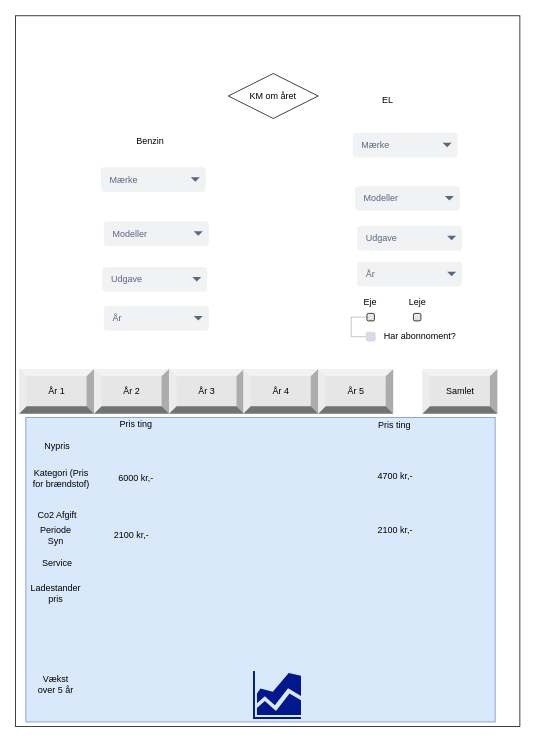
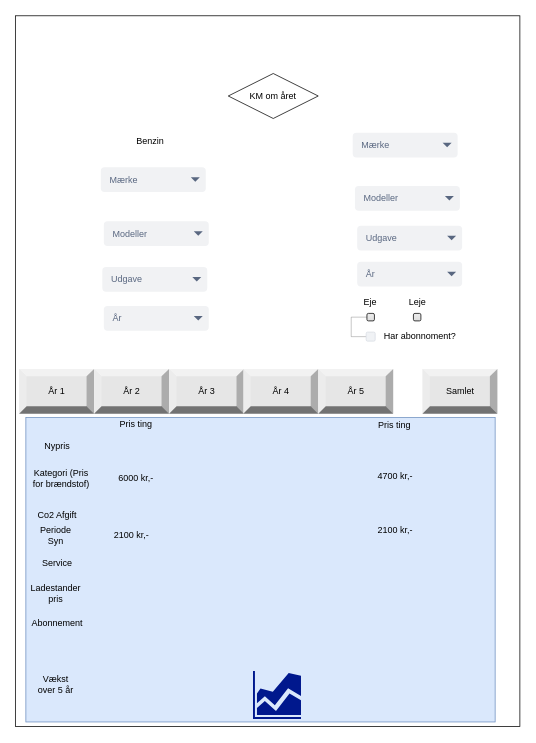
- <mxCell id="8" value="EL" style="text;html=1;strokeColor=none;fillColor=none;align=center;verticalAlign=middle;whiteSpace=wrap;rounded=0;" vertex="1" parent="1"><mxGeometry x="486.97" y="118" width="60" height="30" as="geometry" /></mxCell>
- <mxCell id="30" value="Har abonnoment?" style="rounded=1;fillColor=#e1d5e7;strokeColor=#D8DCE3;align=left;verticalAlign=middle;fontStyle=0;fontSize=12;labelPosition=right;verticalLabelPosition=middle;spacingLeft=10;html=1;shadow=0;dashed=0;" vertex="1" parent="1"><mxGeometry x="487.97" y="442" width="12" height="12" as="geometry" /></mxCell>
+ <mxCell id="30" value="Har abonnoment?" style="rounded=1;fillColor=#F0F2F5;strokeColor=#D8DCE3;align=left;verticalAlign=middle;fontStyle=0;fontSize=12;labelPosition=right;verticalLabelPosition=middle;spacingLeft=10;html=1;shadow=0;dashed=0" vertex="1" parent="1"><mxGeometry x="487.97" y="442" width="12" height="12" as="geometry" /></mxCell>
+ <mxCell id="42" value="Abonnement" style="text;html=1;strokeColor=none;fillColor=none;align=center;verticalAlign=middle;whiteSpace=wrap;rounded=0;" vertex="1" parent="1"><mxGeometry x="46" y="815" width="60" height="30" as="geometry" /></mxCell>
